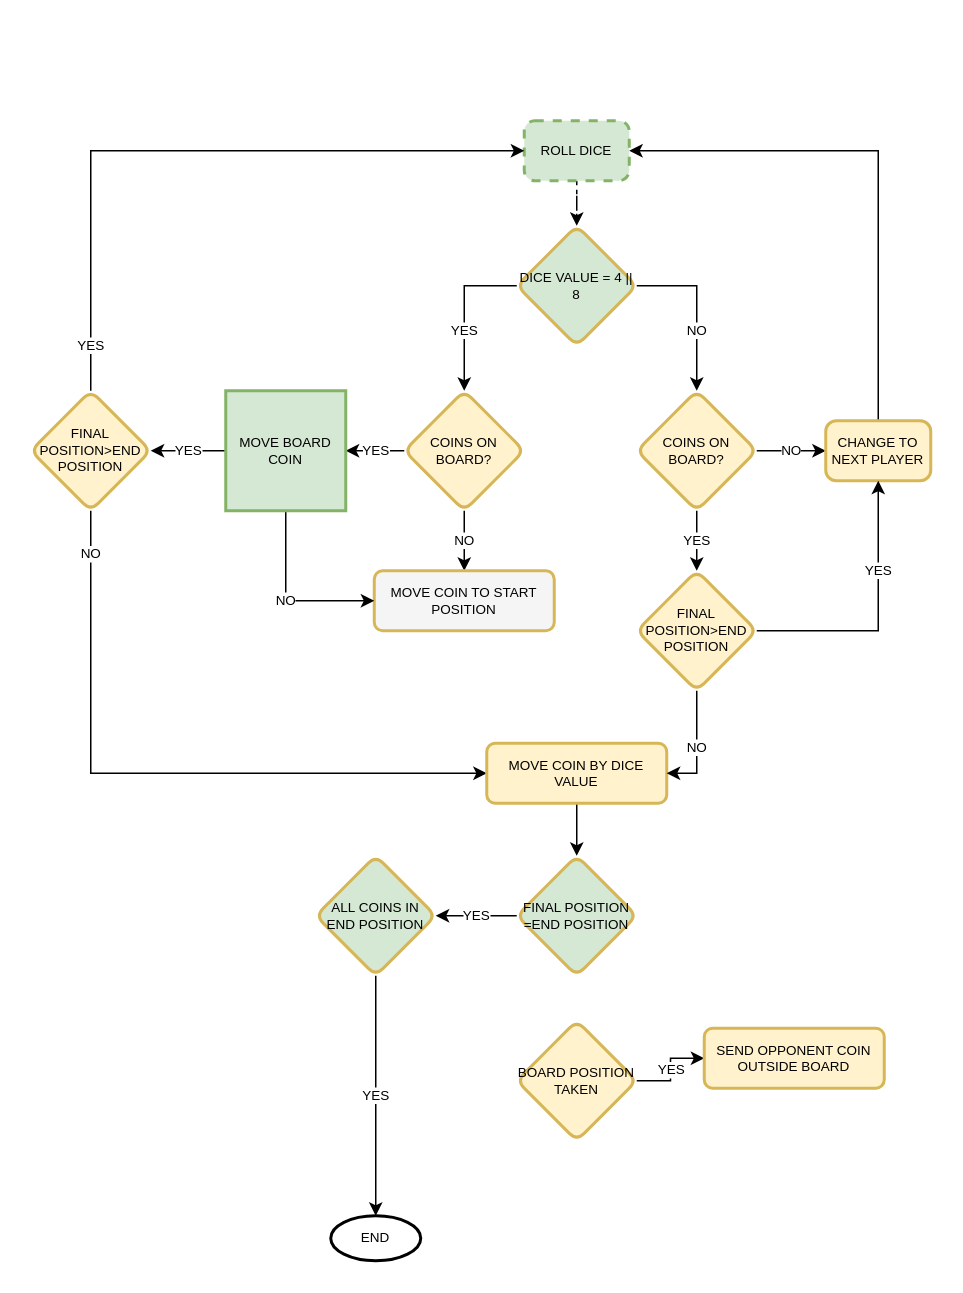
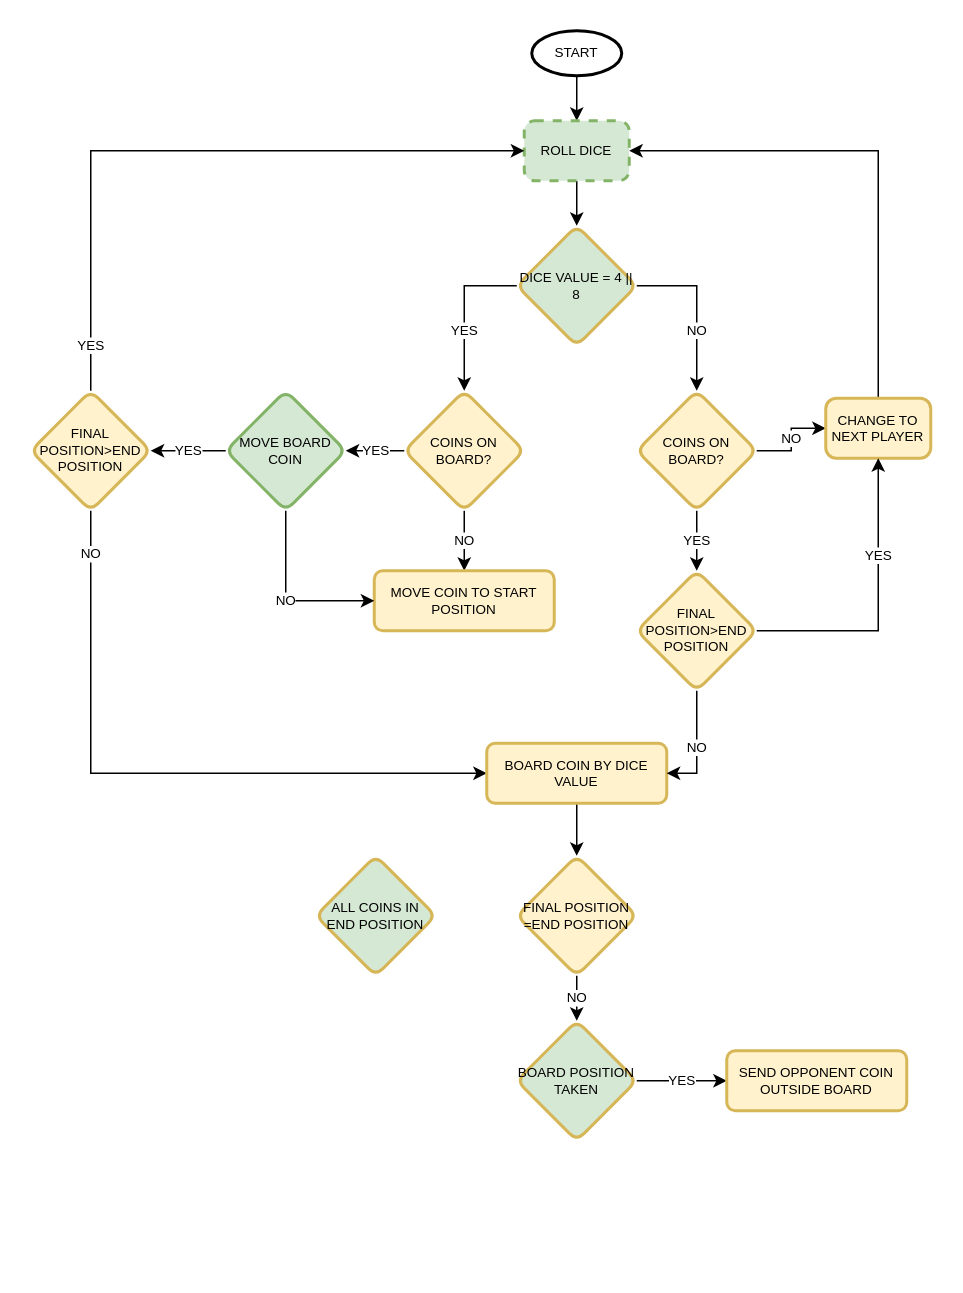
+ <mxCell id="3" value="START" style="strokeWidth=2;html=1;shape=mxgraph.flowchart.start_1;whiteSpace=wrap;fontSize=9;" parent="1" vertex="1"><mxGeometry x="354" y="20" width="60" height="30" as="geometry" /></mxCell>
+ <mxCell id="2" value="" style="edgeStyle=orthogonalEdgeStyle;rounded=0;orthogonalLoop=1;jettySize=auto;html=1;fontSize=9;" parent="1" source="3" target="6" edge="1"><mxGeometry relative="1" as="geometry" /></mxCell>
- <mxCell id="5" value="" style="edgeStyle=orthogonalEdgeStyle;rounded=0;orthogonalLoop=1;jettySize=auto;html=1;fontSize=9;dashed=1;" edge="1" parent="1" source="6" target="19"><mxGeometry relative="1" as="geometry" /></mxCell>
+ <mxCell id="5" value="" style="edgeStyle=orthogonalEdgeStyle;rounded=0;orthogonalLoop=1;jettySize=auto;html=1;fontSize=9;" edge="1" parent="1" source="6" target="19"><mxGeometry relative="1" as="geometry" /></mxCell>
- <mxCell id="13" value="MOVE BOARD COIN" style="whiteSpace=wrap;html=1;strokeWidth=2;arcSize=14;fillColor=#d5e8d4;strokeColor=#82b366;fontSize=9;rounded=0;" vertex="1" parent="1"><mxGeometry x="150" y="260" width="80" height="80" as="geometry" /></mxCell>
+ <mxCell id="13" value="MOVE BOARD COIN" style="rhombus;whiteSpace=wrap;html=1;rounded=1;strokeWidth=2;arcSize=14;fillColor=#d5e8d4;strokeColor=#82b366;fontSize=9;" vertex="1" parent="1"><mxGeometry x="150" y="260" width="80" height="80" as="geometry" /></mxCell>
- <mxCell id="24" value="CHANGE TO NEXT PLAYER" style="rounded=1;whiteSpace=wrap;html=1;absoluteArcSize=1;arcSize=14;strokeWidth=2;fillColor=#fff2cc;strokeColor=#d6b656;fontSize=9;" vertex="1" parent="1"><mxGeometry x="550" y="280" width="70" height="40" as="geometry" /></mxCell>
+ <mxCell id="24" value="CHANGE TO NEXT PLAYER" style="rounded=1;whiteSpace=wrap;html=1;absoluteArcSize=1;arcSize=14;strokeWidth=2;fillColor=#fff2cc;strokeColor=#d6b656;fontSize=9;" vertex="1" parent="1"><mxGeometry x="550" y="265" width="70" height="40" as="geometry" /></mxCell>
- <mxCell id="8" value="MOVE COIN TO START POSITION" style="whiteSpace=wrap;html=1;rounded=1;strokeWidth=2;arcSize=14;fillColor=#f5f5f5;strokeColor=#d6b656;fontSize=9;" parent="1" vertex="1"><mxGeometry x="249" y="380" width="120" height="40" as="geometry" /></mxCell>
+ <mxCell id="8" value="MOVE COIN TO START POSITION" style="whiteSpace=wrap;html=1;rounded=1;strokeWidth=2;arcSize=14;fillColor=#fff2cc;strokeColor=#d6b656;fontSize=9;" parent="1" vertex="1"><mxGeometry x="249" y="380" width="120" height="40" as="geometry" /></mxCell>
- <mxCell id="26" value="MOVE COIN BY DICE VALUE" style="whiteSpace=wrap;html=1;rounded=1;fontSize=9;strokeColor=#d6b656;strokeWidth=2;fillColor=#fff2cc;arcSize=14;" vertex="1" parent="1"><mxGeometry x="324" y="495" width="120" height="40" as="geometry" /></mxCell>
+ <mxCell id="26" value="BOARD COIN BY DICE VALUE" style="whiteSpace=wrap;html=1;rounded=1;fontSize=9;strokeColor=#d6b656;strokeWidth=2;fillColor=#fff2cc;arcSize=14;" vertex="1" parent="1"><mxGeometry x="324" y="495" width="120" height="40" as="geometry" /></mxCell>
- <mxCell id="33" value="YES" style="edgeStyle=orthogonalEdgeStyle;rounded=0;orthogonalLoop=1;jettySize=auto;html=1;fontSize=9;" edge="1" parent="1" source="35" target="37"><mxGeometry relative="1" as="geometry" /></mxCell>
- <mxCell id="35" value="FINAL POSITION =END POSITION" style="rhombus;whiteSpace=wrap;html=1;rounded=1;fontSize=9;strokeColor=#d6b656;strokeWidth=2;fillColor=#d5e8d4;arcSize=14;" vertex="1" parent="1"><mxGeometry x="344" y="570" width="80" height="80" as="geometry" /></mxCell>
+ <mxCell id="35" value="FINAL POSITION =END POSITION" style="rhombus;whiteSpace=wrap;html=1;rounded=1;fontSize=9;strokeColor=#d6b656;strokeWidth=2;fillColor=#fff2cc;arcSize=14;" vertex="1" parent="1"><mxGeometry x="344" y="570" width="80" height="80" as="geometry" /></mxCell>
+ <mxCell id="34" value="NO" style="edgeStyle=orthogonalEdgeStyle;rounded=0;orthogonalLoop=1;jettySize=auto;html=1;fontSize=9;" edge="1" parent="1" source="35" target="31"><mxGeometry relative="1" as="geometry" /></mxCell>
- <mxCell id="32" value="SEND OPPONENT COIN OUTSIDE BOARD" style="whiteSpace=wrap;html=1;rounded=1;fontSize=9;strokeColor=#d6b656;strokeWidth=2;fillColor=#fff2cc;arcSize=14;" vertex="1" parent="1"><mxGeometry x="469" y="685" width="120" height="40" as="geometry" /></mxCell>
+ <mxCell id="32" value="SEND OPPONENT COIN OUTSIDE BOARD" style="whiteSpace=wrap;html=1;rounded=1;fontSize=9;strokeColor=#d6b656;strokeWidth=2;fillColor=#fff2cc;arcSize=14;" vertex="1" parent="1"><mxGeometry x="484" y="700" width="120" height="40" as="geometry" /></mxCell>
- <mxCell id="31" value="BOARD POSITION TAKEN" style="rhombus;whiteSpace=wrap;html=1;rounded=1;fontSize=9;strokeColor=#d6b656;strokeWidth=2;fillColor=#fff2cc;arcSize=14;" vertex="1" parent="1"><mxGeometry x="344" y="680" width="80" height="80" as="geometry" /></mxCell>
+ <mxCell id="31" value="BOARD POSITION TAKEN" style="rhombus;whiteSpace=wrap;html=1;rounded=1;fontSize=9;strokeColor=#d6b656;strokeWidth=2;fillColor=#d5e8d4;arcSize=14;" vertex="1" parent="1"><mxGeometry x="344" y="680" width="80" height="80" as="geometry" /></mxCell>
- <mxCell id="36" value="YES" style="edgeStyle=orthogonalEdgeStyle;rounded=0;orthogonalLoop=1;jettySize=auto;html=1;fontSize=9;entryX=0.5;entryY=0;entryDx=0;entryDy=0;entryPerimeter=0;" edge="1" parent="1" source="37" target="4"><mxGeometry relative="1" as="geometry"><mxPoint x="240" y="790" as="targetPoint" /></mxGeometry></mxCell>
- <mxCell id="4" value="END" style="strokeWidth=2;html=1;shape=mxgraph.flowchart.start_1;whiteSpace=wrap;fontSize=9;" parent="1" vertex="1"><mxGeometry x="220" y="810" width="60" height="30" as="geometry" /></mxCell>
